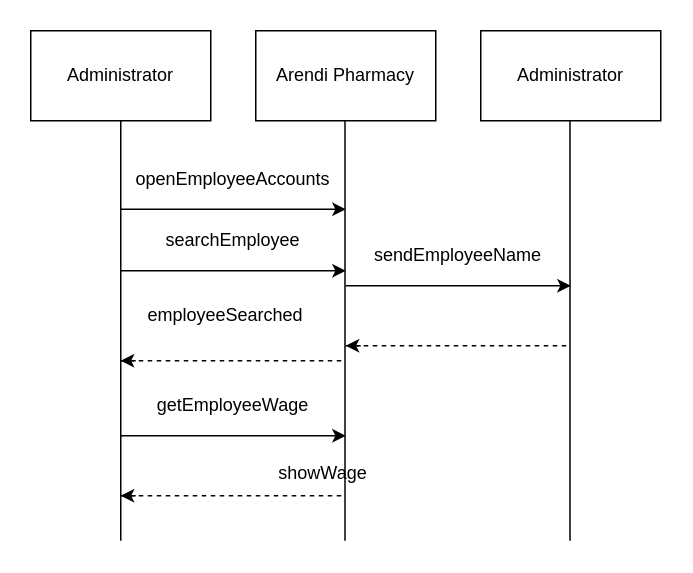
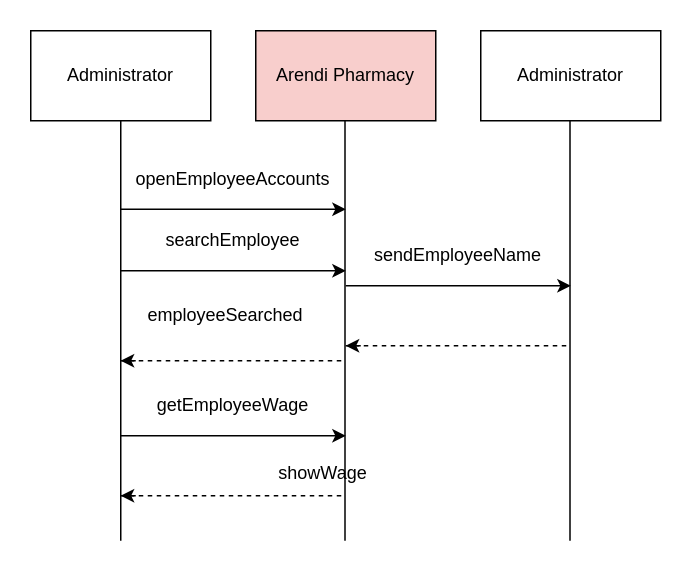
- <mxCell id="3" value="Arendi Pharmacy" style="rounded=0;whiteSpace=wrap;html=1;" vertex="1" parent="1"><mxGeometry x="170" y="20" width="120" height="60" as="geometry" /></mxCell>
+ <mxCell id="3" value="Arendi Pharmacy" style="rounded=0;whiteSpace=wrap;html=1;fillColor=#f8cecc;" vertex="1" parent="1"><mxGeometry x="170" y="20" width="120" height="60" as="geometry" /></mxCell>
